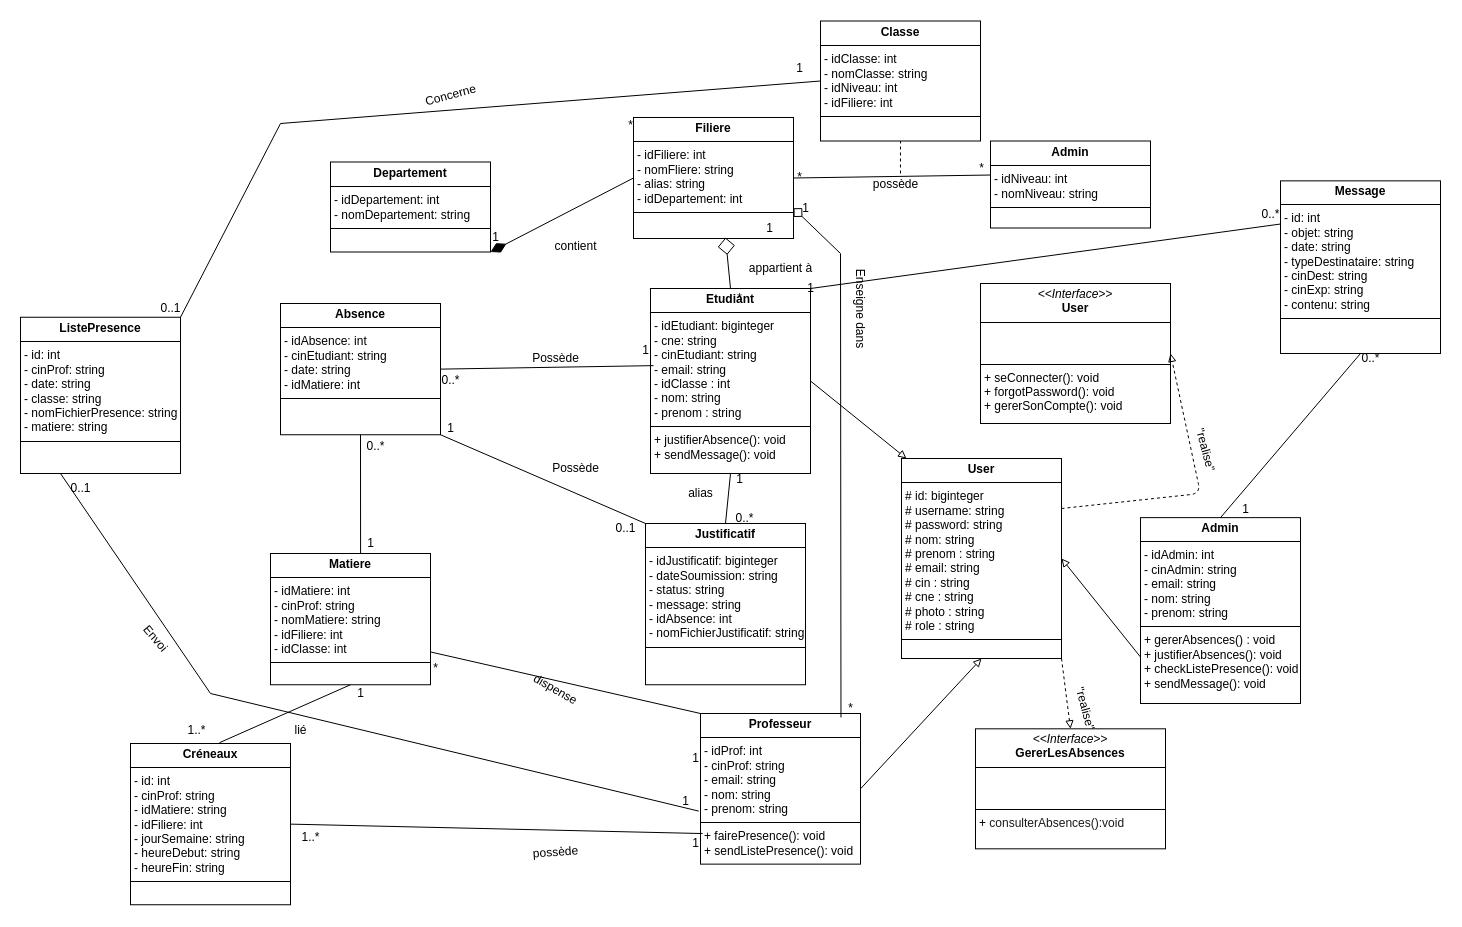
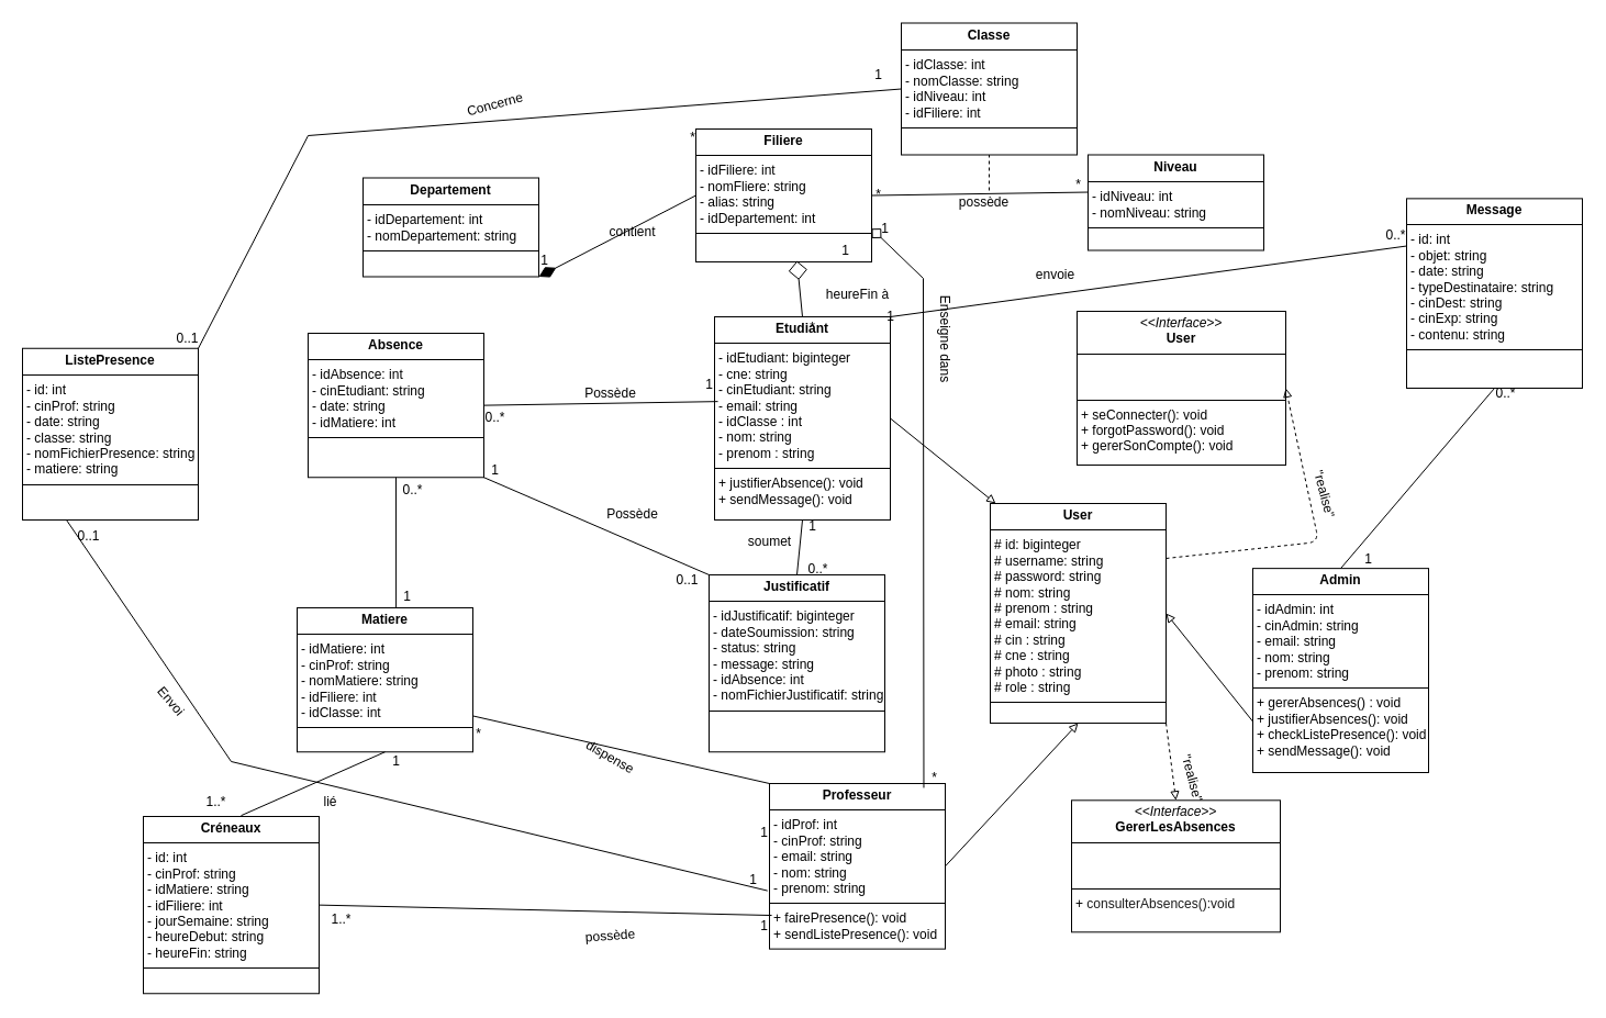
- <mxCell id="15" value="&lt;p style=&quot;margin:0px;margin-top:4px;text-align:center;&quot;&gt;&lt;b&gt;Admin&lt;/b&gt;&lt;/p&gt;&lt;hr size=&quot;1&quot; style=&quot;border-style:solid;&quot;&gt;&lt;p style=&quot;margin:0px;margin-left:4px;&quot;&gt;- idNiveau: int&lt;/p&gt;&lt;p style=&quot;margin:0px;margin-left:4px;&quot;&gt;- nomNiveau: string&lt;/p&gt;&lt;hr size=&quot;1&quot; style=&quot;border-style:solid;&quot;&gt;&lt;p style=&quot;margin:0px;margin-left:4px;&quot;&gt;&lt;br&gt;&lt;/p&gt;" style="verticalAlign=top;align=left;overflow=fill;html=1;whiteSpace=wrap;" parent="1" vertex="1"><mxGeometry x="990" y="140.5" width="160" height="87" as="geometry" /></mxCell>
+ <mxCell id="15" value="&lt;p style=&quot;margin:0px;margin-top:4px;text-align:center;&quot;&gt;&lt;b&gt;Niveau&lt;/b&gt;&lt;/p&gt;&lt;hr size=&quot;1&quot; style=&quot;border-style:solid;&quot;&gt;&lt;p style=&quot;margin:0px;margin-left:4px;&quot;&gt;- idNiveau: int&lt;/p&gt;&lt;p style=&quot;margin:0px;margin-left:4px;&quot;&gt;- nomNiveau: string&lt;/p&gt;&lt;hr size=&quot;1&quot; style=&quot;border-style:solid;&quot;&gt;&lt;p style=&quot;margin:0px;margin-left:4px;&quot;&gt;&lt;br&gt;&lt;/p&gt;" style="verticalAlign=top;align=left;overflow=fill;html=1;whiteSpace=wrap;" parent="1" vertex="1"><mxGeometry x="990" y="140.5" width="160" height="87" as="geometry" /></mxCell>
- <mxCell id="42" value="contient" style="text;html=1;align=center;verticalAlign=middle;resizable=0;points=[];autosize=1;strokeColor=none;fillColor=none;" parent="1" vertex="1"><mxGeometry x="540" y="231" width="70" height="30" as="geometry" /></mxCell>
+ <mxCell id="42" value="contient" style="text;html=1;align=center;verticalAlign=middle;resizable=0;points=[];autosize=1;strokeColor=none;fillColor=none;" parent="1" vertex="1"><mxGeometry x="540" y="196" width="70" height="30" as="geometry" /></mxCell>
+ <mxCell id="78" value="envoie" style="text;html=1;align=center;verticalAlign=middle;resizable=0;points=[];autosize=1;strokeColor=none;fillColor=none;" vertex="1" parent="1"><mxGeometry x="930" y="235" width="60" height="30" as="geometry" /></mxCell>
- <mxCell id="31" value="appartient à" style="text;html=1;align=center;verticalAlign=middle;resizable=0;points=[];autosize=1;strokeColor=none;fillColor=none;" parent="1" vertex="1"><mxGeometry x="735" y="253" width="90" height="30" as="geometry" /></mxCell>
+ <mxCell id="31" value="heureFin à" style="text;html=1;align=center;verticalAlign=middle;resizable=0;points=[];autosize=1;strokeColor=none;fillColor=none;" parent="1" vertex="1"><mxGeometry x="735" y="253" width="90" height="30" as="geometry" /></mxCell>
- <mxCell id="65" value="alias" style="text;html=1;align=center;verticalAlign=middle;resizable=0;points=[];autosize=1;strokeColor=none;fillColor=none;" parent="1" vertex="1"><mxGeometry x="670" y="478" width="60" height="30" as="geometry" /></mxCell>
+ <mxCell id="65" value="soumet" style="text;html=1;align=center;verticalAlign=middle;resizable=0;points=[];autosize=1;strokeColor=none;fillColor=none;" parent="1" vertex="1"><mxGeometry x="670" y="478" width="60" height="30" as="geometry" /></mxCell>
